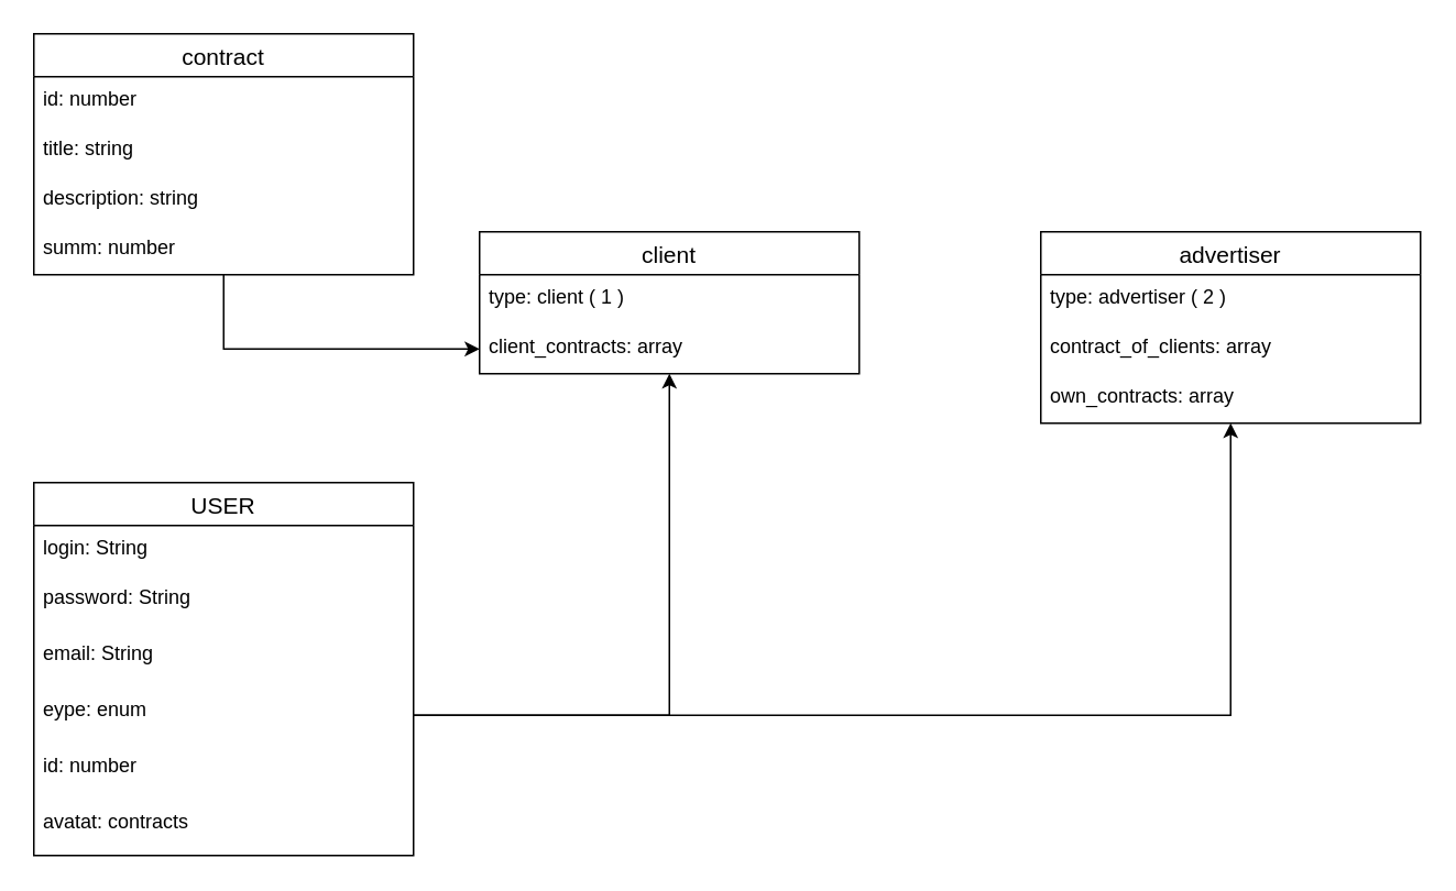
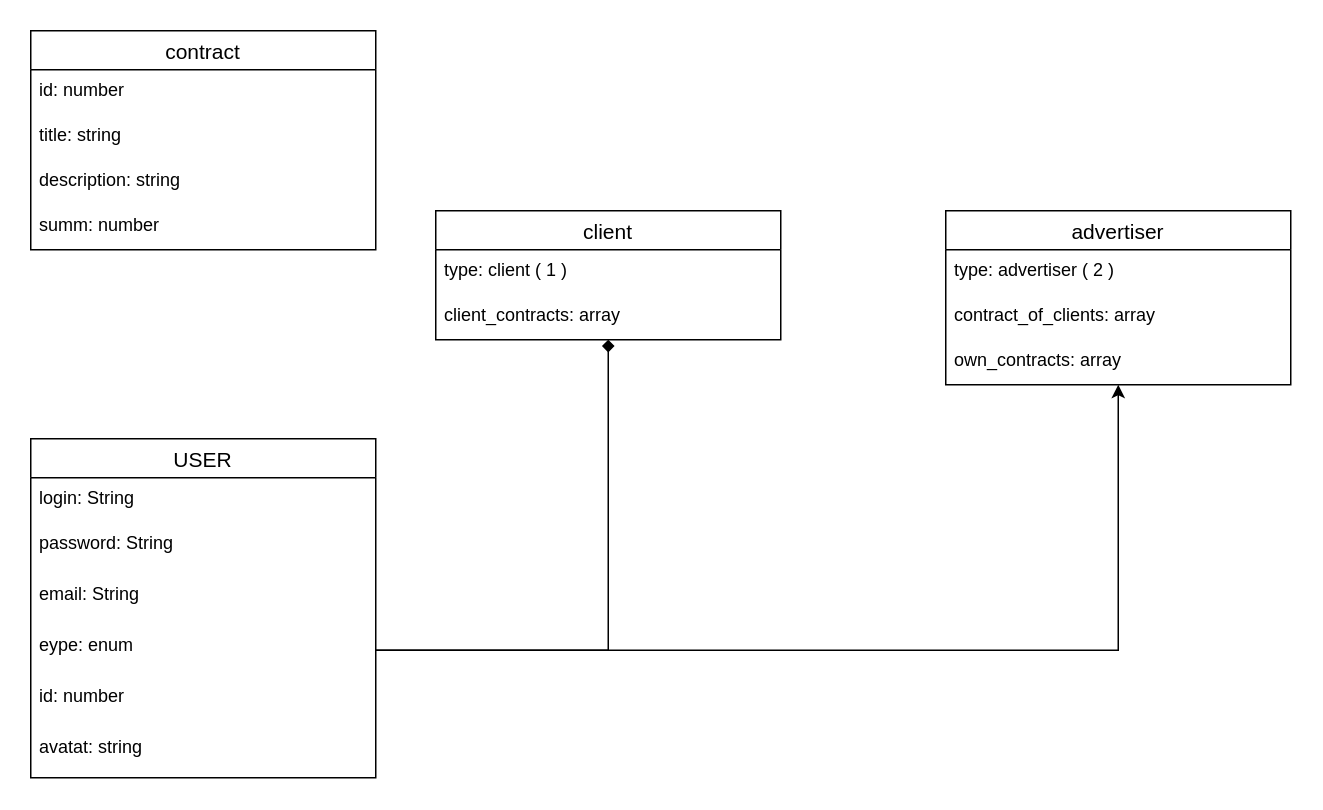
- <mxCell id="22" style="edgeStyle=orthogonalEdgeStyle;rounded=0;orthogonalLoop=1;jettySize=auto;html=1;" edge="1" parent="1" source="23" target="15"><mxGeometry relative="1" as="geometry"><Array as="points"><mxPoint x="135" y="211" /></Array></mxGeometry></mxCell>
- <mxCell id="16" style="edgeStyle=orthogonalEdgeStyle;rounded=0;orthogonalLoop=1;jettySize=auto;html=1;" edge="1" parent="1" source="10" target="13"><mxGeometry relative="1" as="geometry" /></mxCell>
+ <mxCell id="16" style="edgeStyle=orthogonalEdgeStyle;rounded=0;orthogonalLoop=1;jettySize=auto;html=1;endArrow=diamond;" edge="1" parent="1" source="10" target="13"><mxGeometry relative="1" as="geometry" /></mxCell>
- <mxCell id="12" value="avatat: contracts&#10;&#10;" style="text;strokeColor=none;fillColor=none;spacingLeft=4;spacingRight=4;overflow=hidden;rotatable=0;points=[[0,0.5],[1,0.5]];portConstraint=eastwest;fontSize=12;" vertex="1" parent="6"><mxGeometry y="192" width="230" height="34" as="geometry" /></mxCell>
+ <mxCell id="12" value="avatat: string&#10;&#10;" style="text;strokeColor=none;fillColor=none;spacingLeft=4;spacingRight=4;overflow=hidden;rotatable=0;points=[[0,0.5],[1,0.5]];portConstraint=eastwest;fontSize=12;" vertex="1" parent="6"><mxGeometry y="192" width="230" height="34" as="geometry" /></mxCell>
